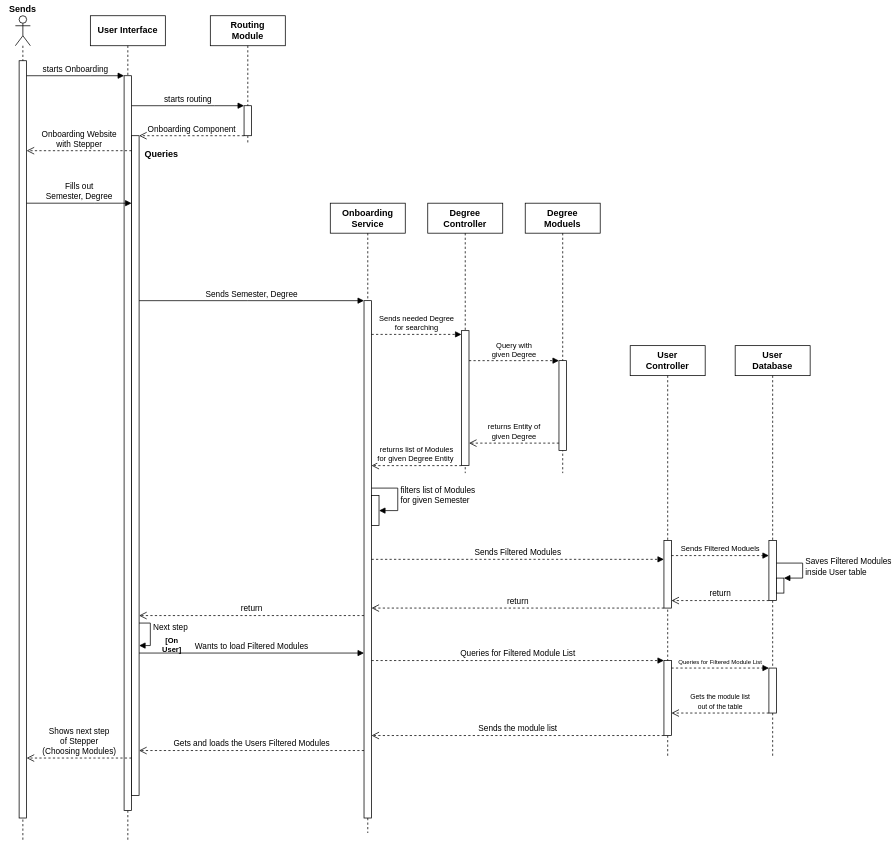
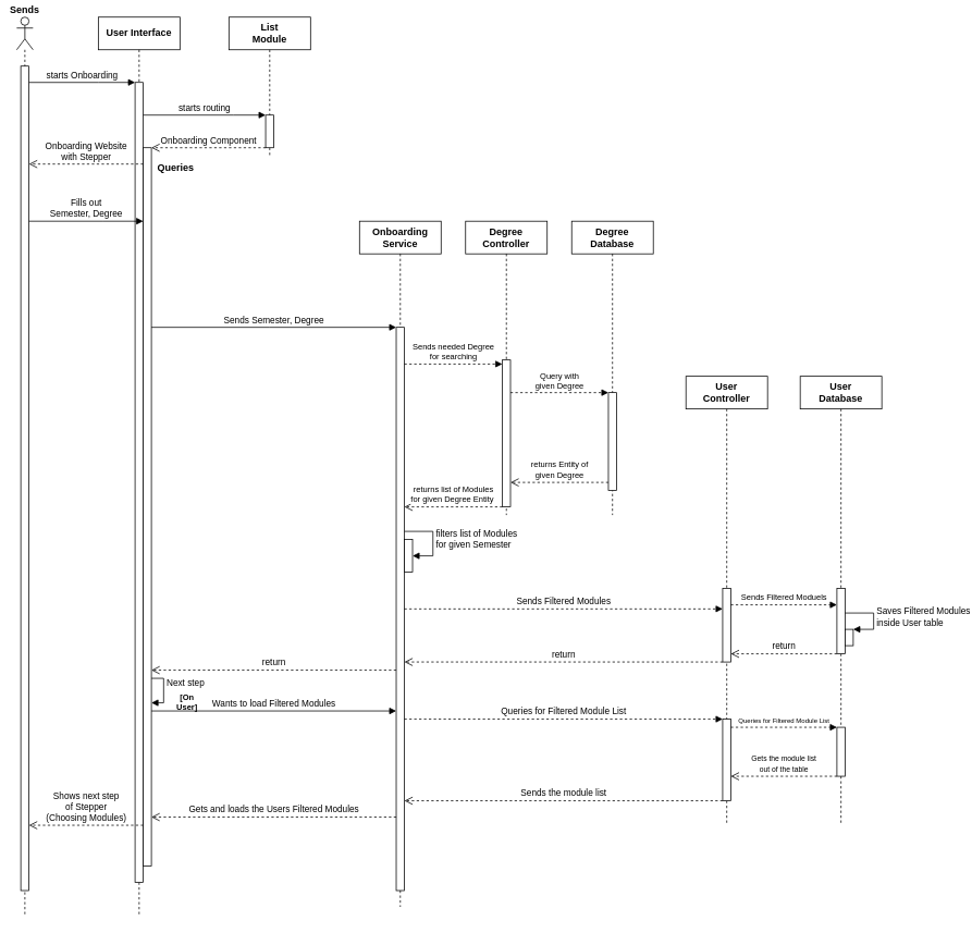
- <mxCell id="10" value="&lt;b&gt;Routing&lt;/b&gt;&lt;div&gt;&lt;b&gt;Module&lt;/b&gt;&lt;/div&gt;" style="shape=umlLifeline;perimeter=lifelinePerimeter;whiteSpace=wrap;html=1;container=1;dropTarget=0;collapsible=0;recursiveResize=0;outlineConnect=0;portConstraint=eastwest;newEdgeStyle={&quot;curved&quot;:0,&quot;rounded&quot;:0};" parent="1" vertex="1"><mxGeometry x="280" y="20" width="100" height="170" as="geometry" /></mxCell>
+ <mxCell id="10" value="&lt;b&gt;List&lt;/b&gt;&lt;div&gt;&lt;b&gt;Module&lt;/b&gt;&lt;/div&gt;" style="shape=umlLifeline;perimeter=lifelinePerimeter;whiteSpace=wrap;html=1;container=1;dropTarget=0;collapsible=0;recursiveResize=0;outlineConnect=0;portConstraint=eastwest;newEdgeStyle={&quot;curved&quot;:0,&quot;rounded&quot;:0};" parent="1" vertex="1"><mxGeometry x="280" y="20" width="100" height="170" as="geometry" /></mxCell>
- <mxCell id="23" value="&lt;b&gt;Degree&lt;/b&gt;&lt;div&gt;&lt;b&gt;Moduels&lt;/b&gt;&lt;/div&gt;" style="shape=umlLifeline;perimeter=lifelinePerimeter;whiteSpace=wrap;html=1;container=1;dropTarget=0;collapsible=0;recursiveResize=0;outlineConnect=0;portConstraint=eastwest;newEdgeStyle={&quot;curved&quot;:0,&quot;rounded&quot;:0};" parent="1" vertex="1"><mxGeometry x="700" y="270" width="100" height="360" as="geometry" /></mxCell>
+ <mxCell id="23" value="&lt;b&gt;Degree&lt;/b&gt;&lt;div&gt;&lt;b&gt;Database&lt;/b&gt;&lt;/div&gt;" style="shape=umlLifeline;perimeter=lifelinePerimeter;whiteSpace=wrap;html=1;container=1;dropTarget=0;collapsible=0;recursiveResize=0;outlineConnect=0;portConstraint=eastwest;newEdgeStyle={&quot;curved&quot;:0,&quot;rounded&quot;:0};" parent="1" vertex="1"><mxGeometry x="700" y="270" width="100" height="360" as="geometry" /></mxCell>
